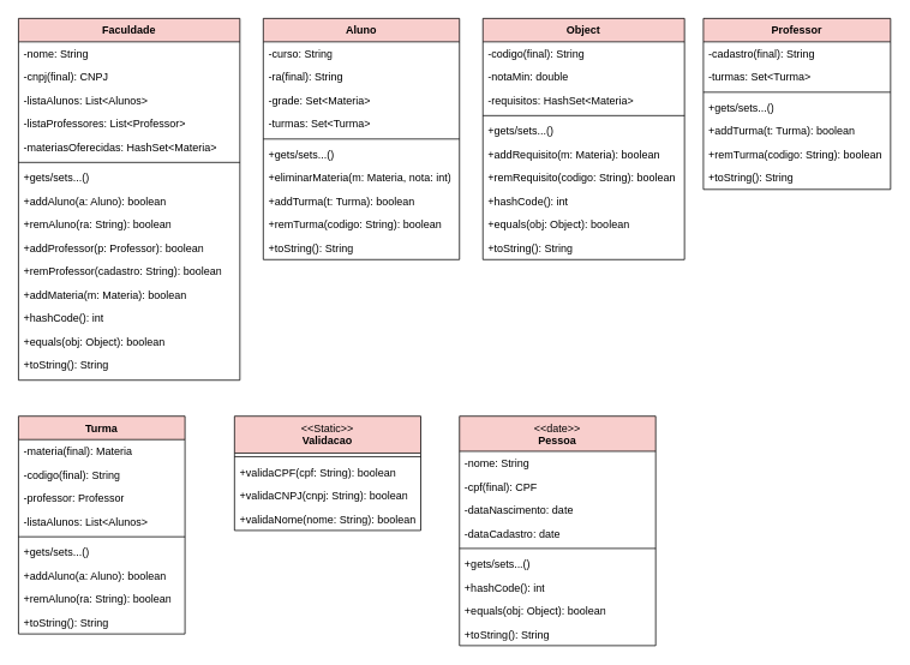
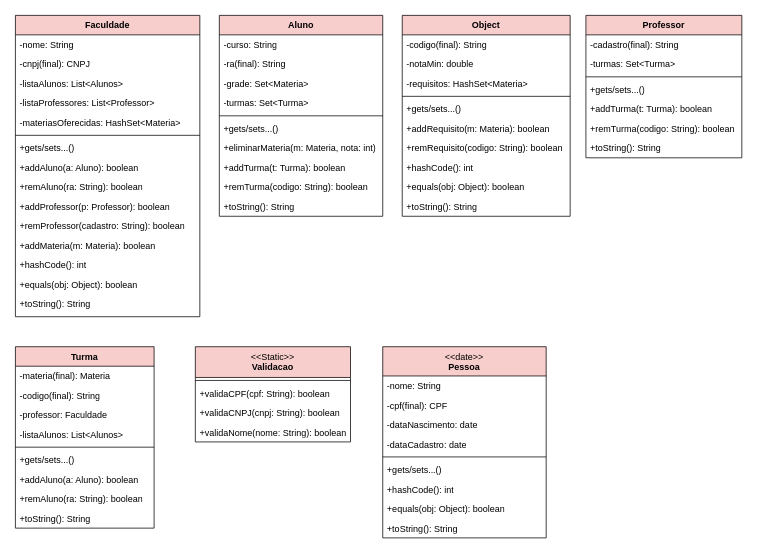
- <mxCell id="51" value="-professor: Professor" style="text;strokeColor=none;fillColor=none;align=left;verticalAlign=top;spacingLeft=4;spacingRight=4;overflow=hidden;rotatable=0;points=[[0,0.5],[1,0.5]];portConstraint=eastwest;whiteSpace=wrap;html=1;" vertex="1" parent="48"><mxGeometry y="78" width="185" height="26" as="geometry" /></mxCell>
+ <mxCell id="51" value="-professor: Faculdade" style="text;strokeColor=none;fillColor=none;align=left;verticalAlign=top;spacingLeft=4;spacingRight=4;overflow=hidden;rotatable=0;points=[[0,0.5],[1,0.5]];portConstraint=eastwest;whiteSpace=wrap;html=1;" vertex="1" parent="48"><mxGeometry y="78" width="185" height="26" as="geometry" /></mxCell>
